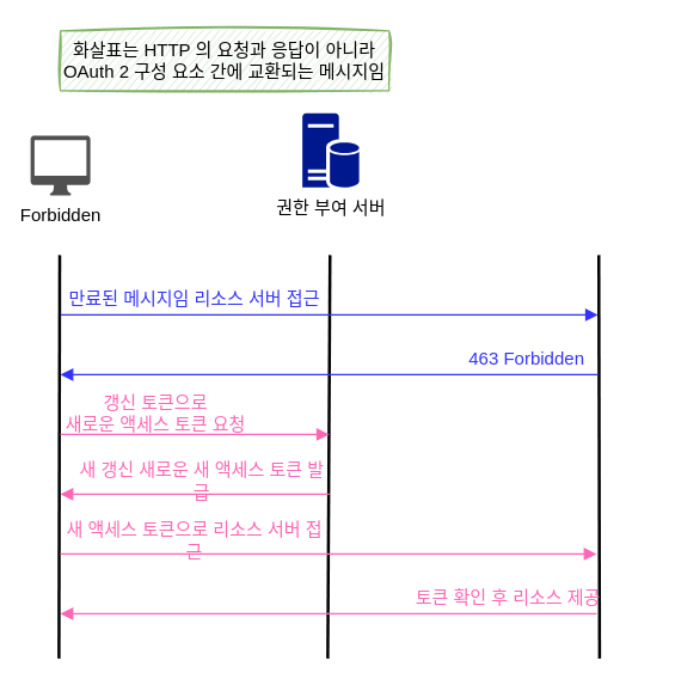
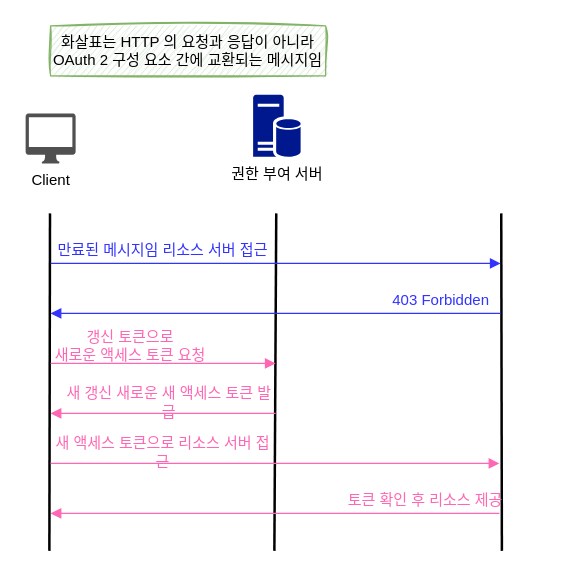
- <mxCell id="2" value="Forbidden" style="sketch=0;pointerEvents=1;shadow=0;dashed=0;html=1;strokeColor=none;fillColor=#505050;labelPosition=center;verticalLabelPosition=bottom;verticalAlign=top;outlineConnect=0;align=center;shape=mxgraph.office.devices.mac_client;" vertex="1" parent="1"><mxGeometry x="20" y="90" width="40" height="40" as="geometry" /></mxCell>
+ <mxCell id="2" value="Client" style="sketch=0;pointerEvents=1;shadow=0;dashed=0;html=1;strokeColor=none;fillColor=#505050;labelPosition=center;verticalLabelPosition=bottom;verticalAlign=top;outlineConnect=0;align=center;shape=mxgraph.office.devices.mac_client;" vertex="1" parent="1"><mxGeometry x="20" y="90" width="40" height="40" as="geometry" /></mxCell>
- <mxCell id="15" value="463 Forbidden" style="text;html=1;align=center;verticalAlign=middle;whiteSpace=wrap;rounded=0;fontColor=#3333FF;" vertex="1" parent="1"><mxGeometry x="293" y="230" width="119" height="20" as="geometry" /></mxCell>
+ <mxCell id="15" value="403 Forbidden" style="text;html=1;align=center;verticalAlign=middle;whiteSpace=wrap;rounded=0;fontColor=#3333FF;" vertex="1" parent="1"><mxGeometry x="293" y="230" width="119" height="20" as="geometry" /></mxCell>
